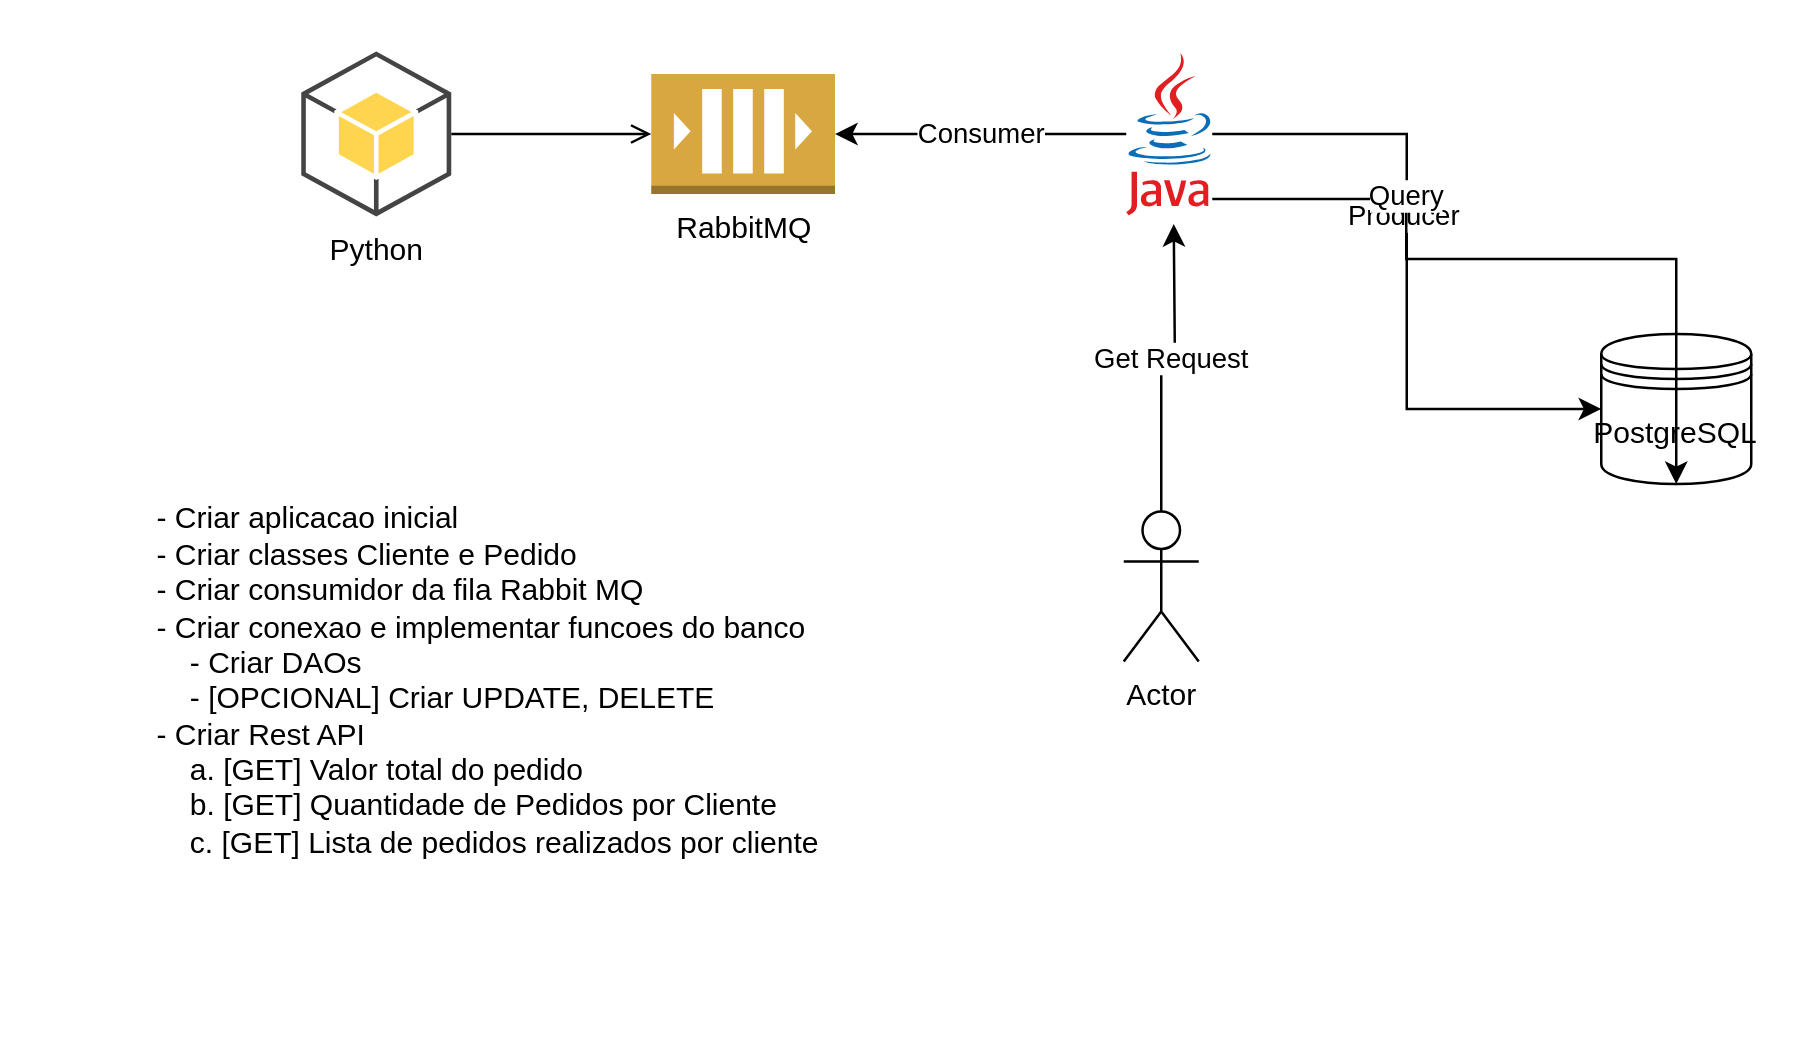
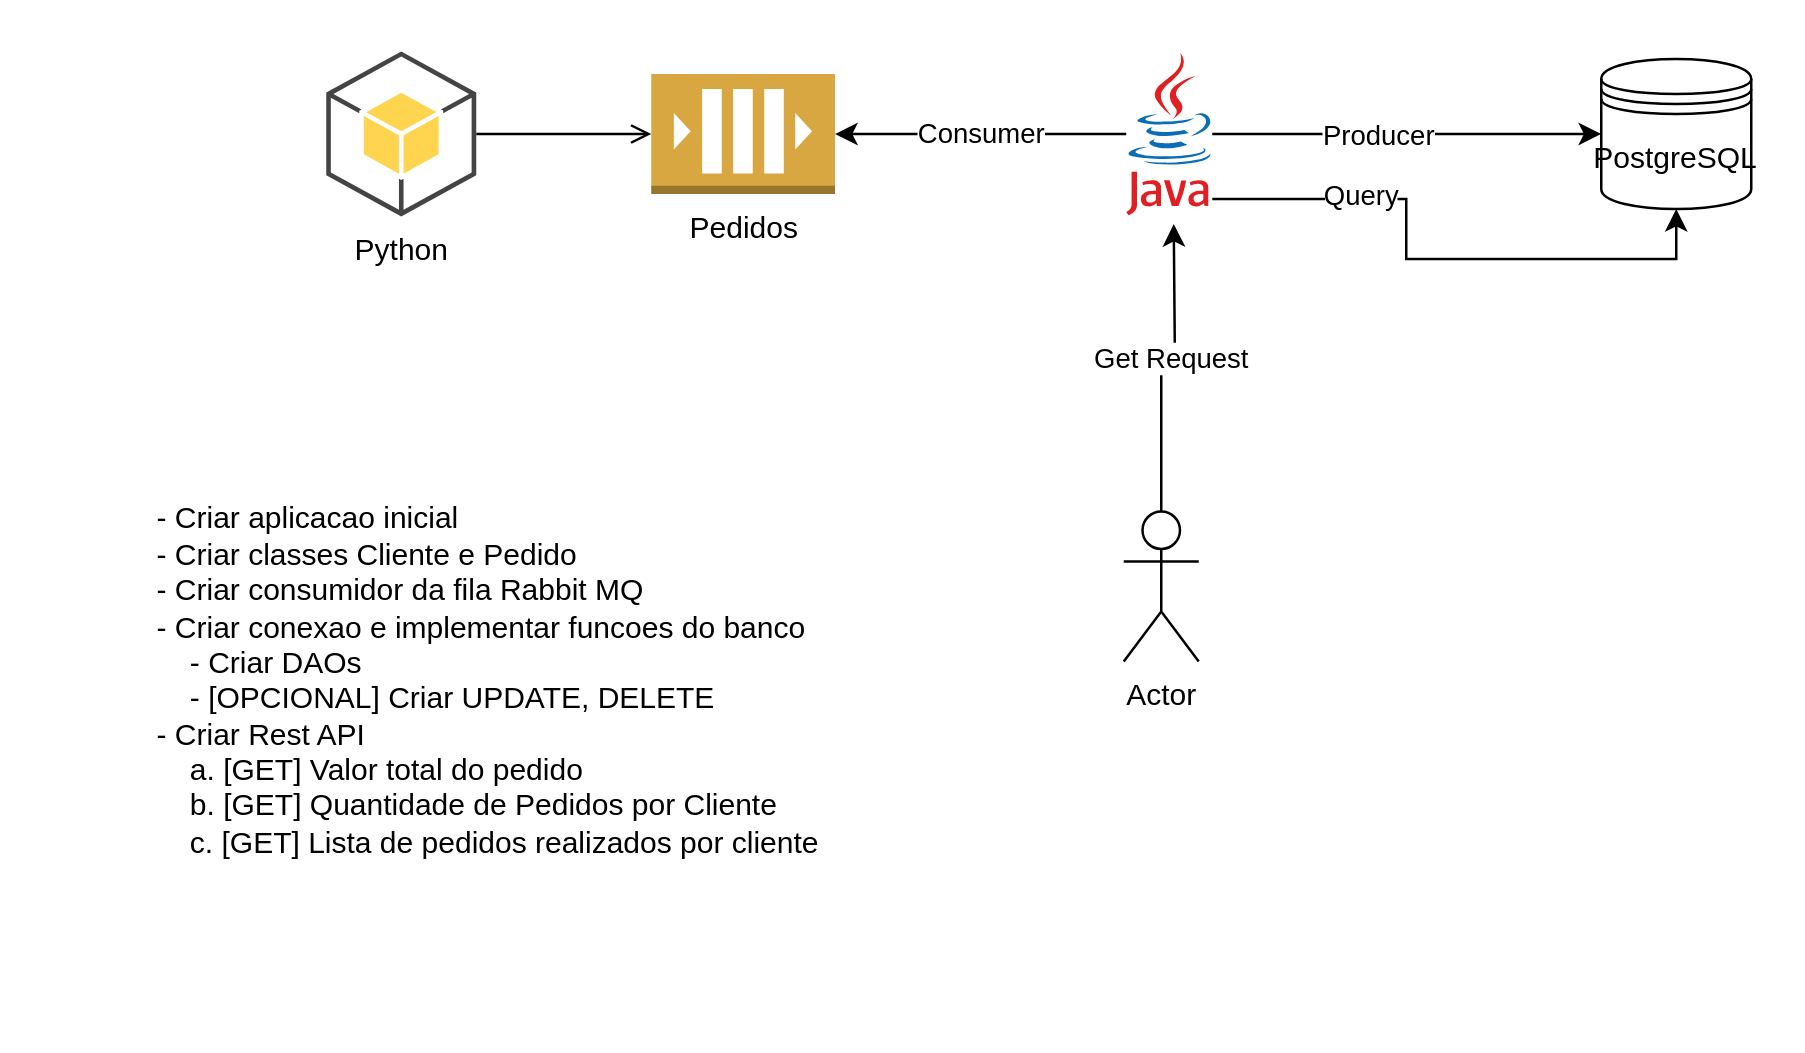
- <mxCell id="14" value="Python" style="outlineConnect=0;dashed=0;verticalLabelPosition=bottom;verticalAlign=top;align=center;html=1;shape=mxgraph.aws3.android;fillColor=#FFD44F;gradientColor=none;" vertex="1" parent="1"><mxGeometry x="120" y="20" width="60" height="66" as="geometry" /></mxCell>
+ <mxCell id="14" value="Python" style="outlineConnect=0;dashed=0;verticalLabelPosition=bottom;verticalAlign=top;align=center;html=1;shape=mxgraph.aws3.android;fillColor=#FFD44F;gradientColor=none;" vertex="1" parent="1"><mxGeometry x="130" y="20" width="60" height="66" as="geometry" /></mxCell>
- <mxCell id="3" value="RabbitMQ&lt;br&gt;" style="outlineConnect=0;dashed=0;verticalLabelPosition=bottom;verticalAlign=top;align=center;html=1;shape=mxgraph.aws3.queue;fillColor=#D9A741;gradientColor=none;" vertex="1" parent="1"><mxGeometry x="260" y="29" width="73.5" height="48" as="geometry" /></mxCell>
+ <mxCell id="3" value="Pedidos&lt;br&gt;" style="outlineConnect=0;dashed=0;verticalLabelPosition=bottom;verticalAlign=top;align=center;html=1;shape=mxgraph.aws3.queue;fillColor=#D9A741;gradientColor=none;" vertex="1" parent="1"><mxGeometry x="260" y="29" width="73.5" height="48" as="geometry" /></mxCell>
- <mxCell id="2" value="PostgreSQL" style="shape=datastore;whiteSpace=wrap;html=1;" vertex="1" parent="1"><mxGeometry x="640" y="133" width="60" height="60" as="geometry" /></mxCell>
+ <mxCell id="2" value="PostgreSQL" style="shape=datastore;whiteSpace=wrap;html=1;" vertex="1" parent="1"><mxGeometry x="640" y="23" width="60" height="60" as="geometry" /></mxCell>
